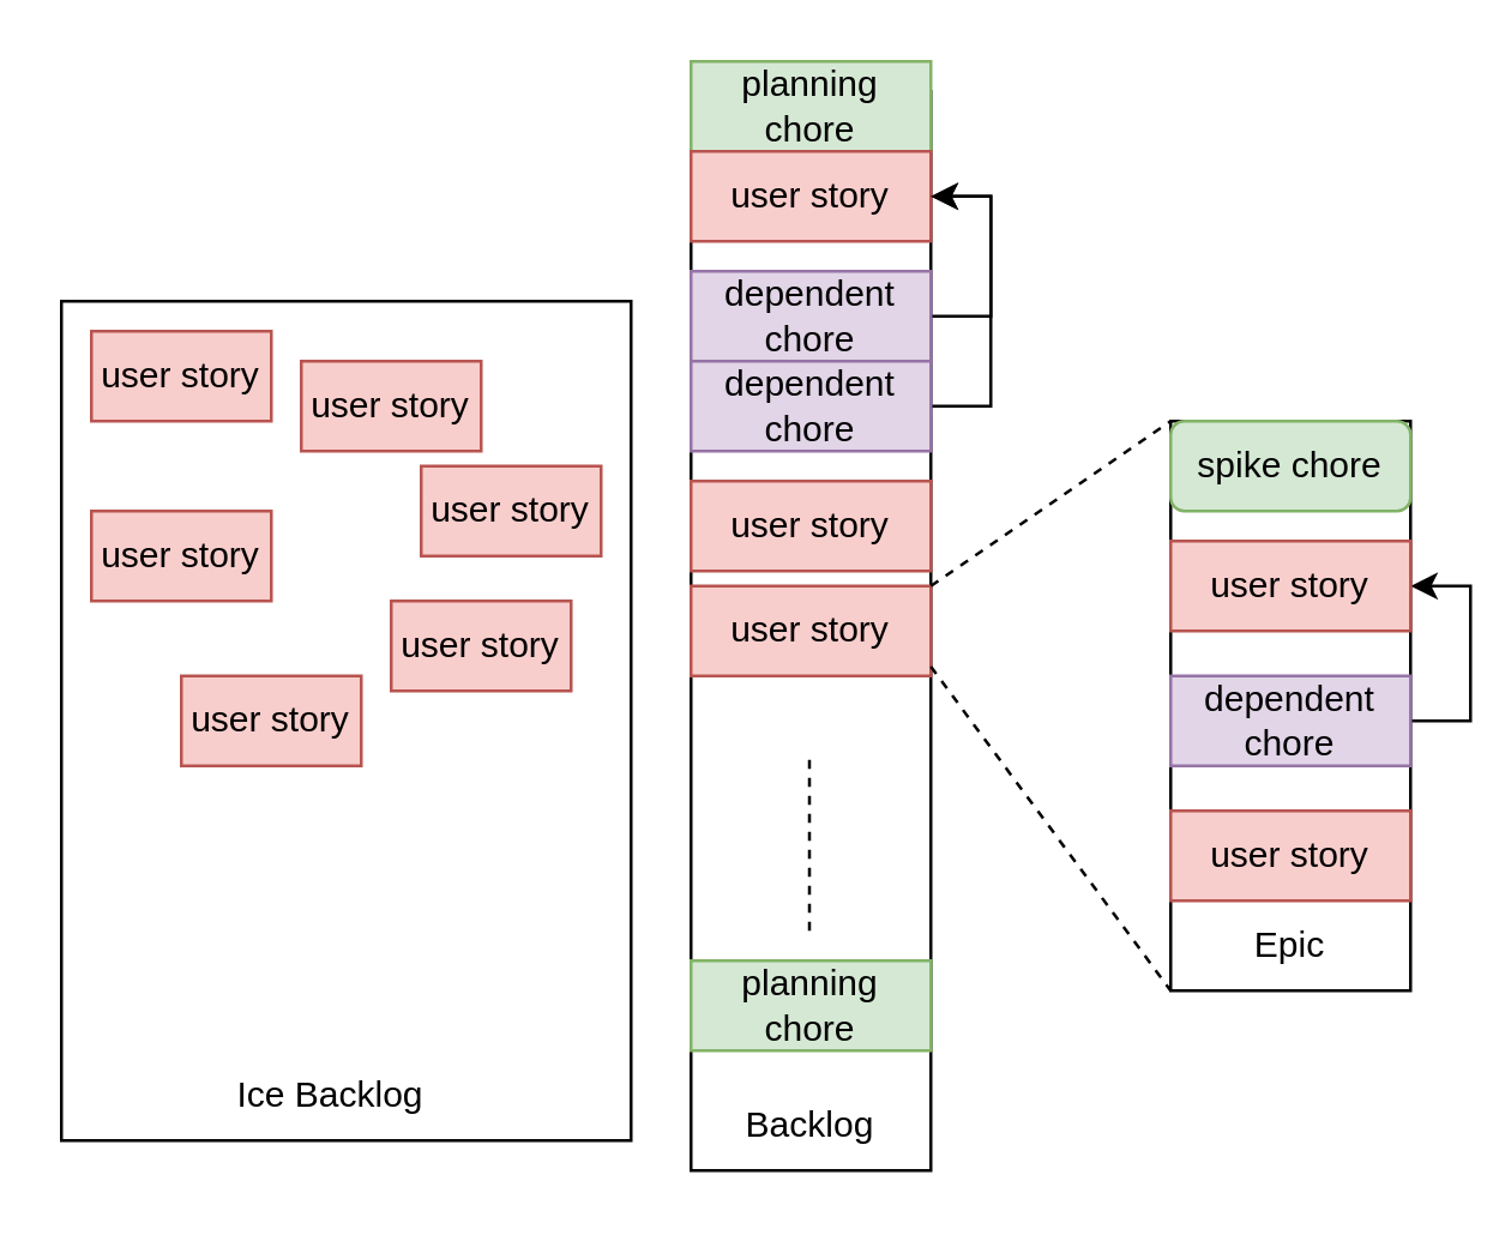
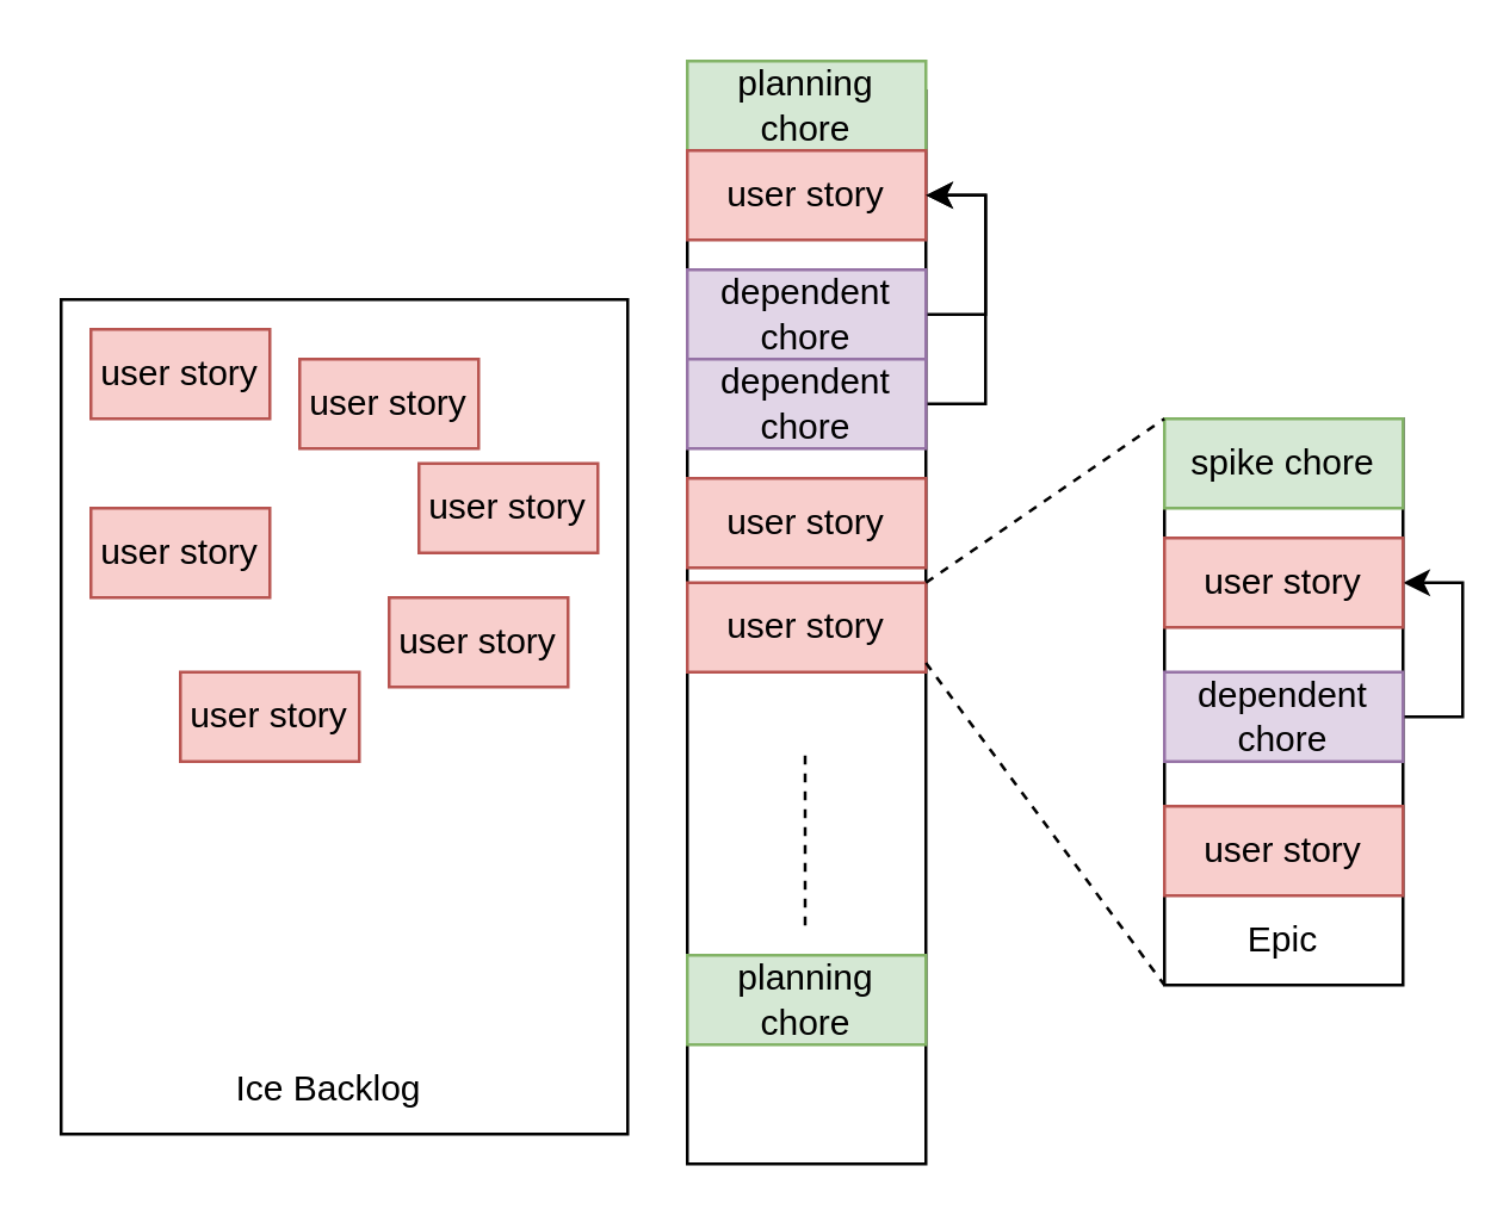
- <mxCell id="28" value="&lt;div&gt;spike chore&lt;/div&gt;" style="whiteSpace=wrap;html=1;fillColor=#d5e8d4;strokeColor=#82b366;rounded=1;" parent="1" vertex="1"><mxGeometry x="390" y="140" width="80" height="30" as="geometry" /></mxCell>
+ <mxCell id="28" value="&lt;div&gt;spike chore&lt;/div&gt;" style="rounded=0;whiteSpace=wrap;html=1;fillColor=#d5e8d4;strokeColor=#82b366;" parent="1" vertex="1"><mxGeometry x="390" y="140" width="80" height="30" as="geometry" /></mxCell>
- <mxCell id="17" value="Backlog" style="rounded=0;whiteSpace=wrap;html=1;fillColor=none;strokeColor=none;" parent="1" vertex="1"><mxGeometry x="230" y="360" width="80" height="30" as="geometry" /></mxCell>
